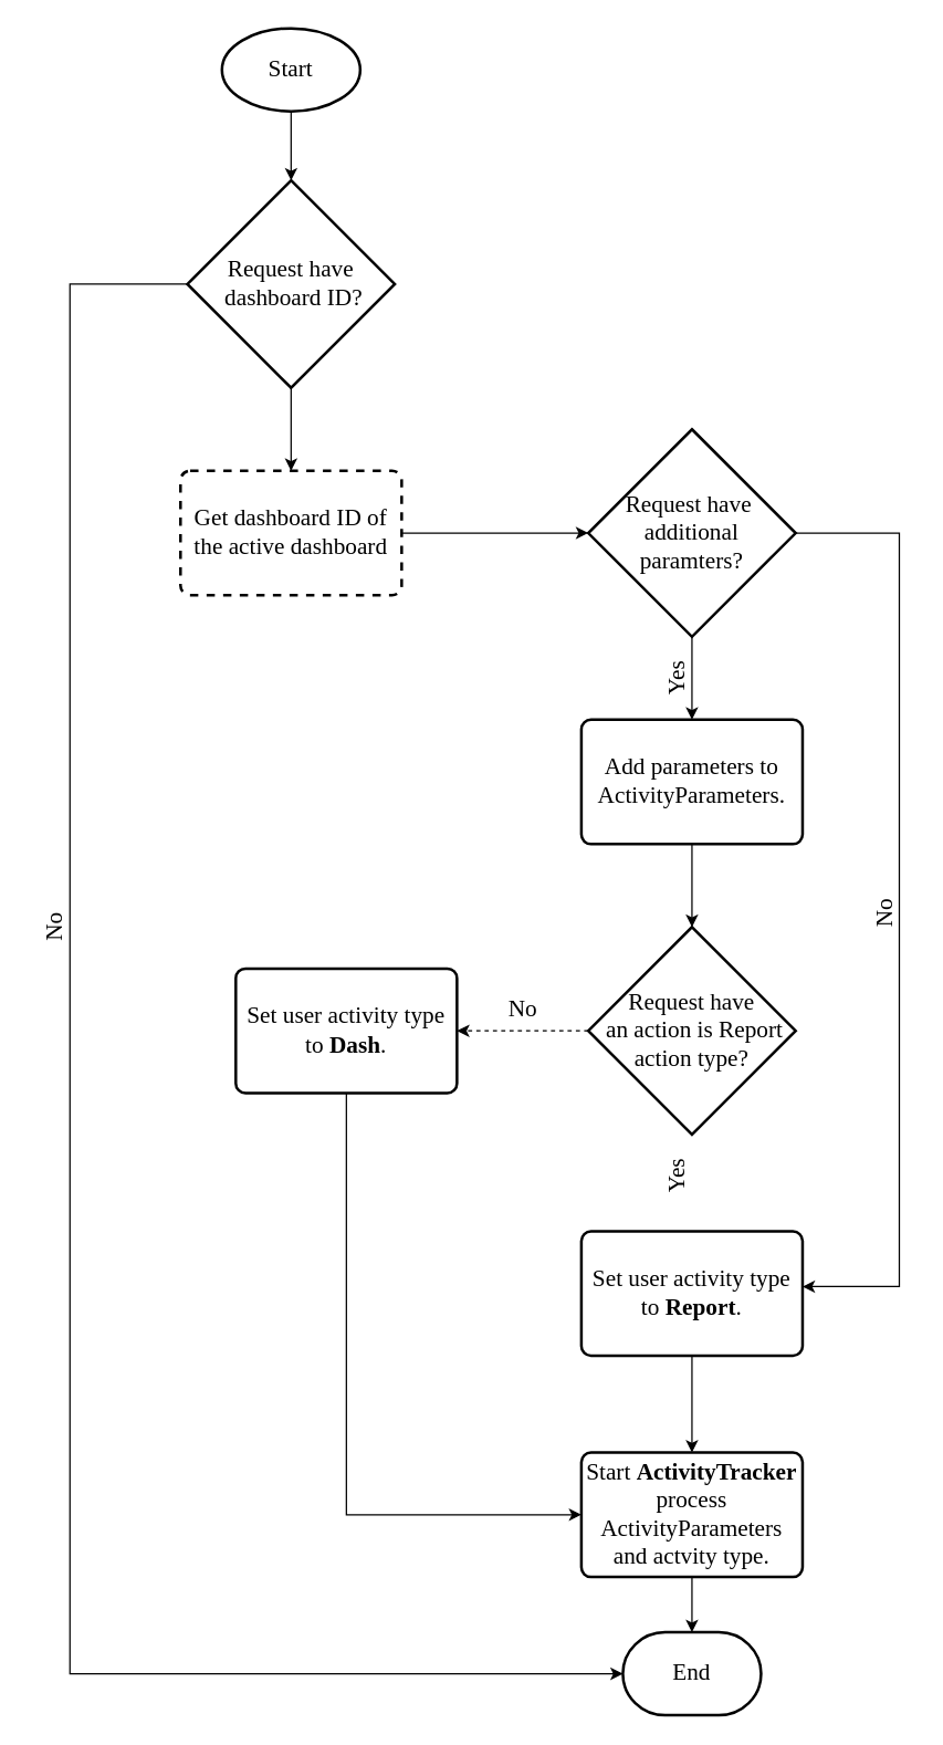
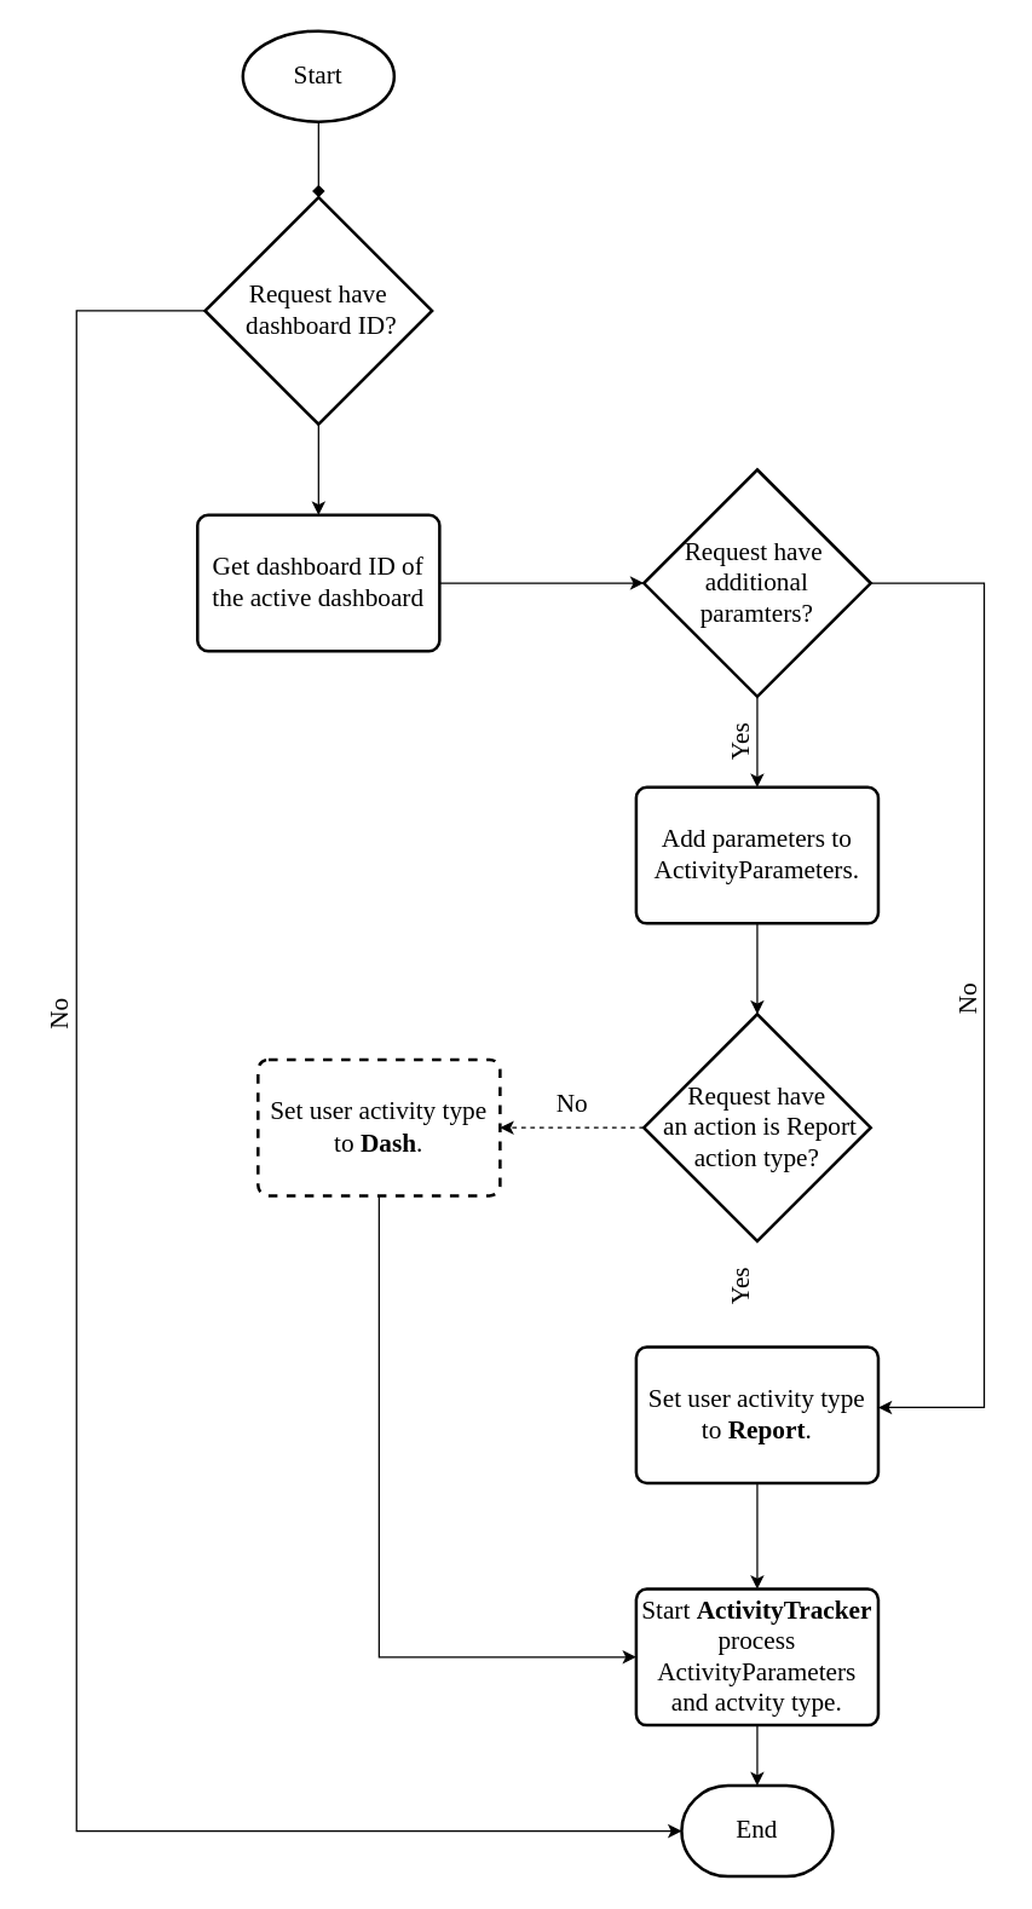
- <mxCell id="2" style="edgeStyle=orthogonalEdgeStyle;rounded=0;orthogonalLoop=1;jettySize=auto;html=1;exitX=0.5;exitY=1;exitDx=0;exitDy=0;exitPerimeter=0;entryX=0.5;entryY=0;entryDx=0;entryDy=0;entryPerimeter=0;fontFamily=Times New Roman;fontSize=17;" parent="1" source="3" target="17" edge="1"><mxGeometry relative="1" as="geometry" /></mxCell>
+ <mxCell id="2" style="edgeStyle=orthogonalEdgeStyle;rounded=0;orthogonalLoop=1;jettySize=auto;html=1;exitX=0.5;exitY=1;exitDx=0;exitDy=0;exitPerimeter=0;entryX=0.5;entryY=0;entryDx=0;entryDy=0;entryPerimeter=0;fontFamily=Times New Roman;fontSize=17;endArrow=diamond;" parent="1" source="3" target="17" edge="1"><mxGeometry relative="1" as="geometry" /></mxCell>
- <mxCell id="5" value="Get dashboard ID of the active dashboard" style="rounded=1;whiteSpace=wrap;html=1;absoluteArcSize=1;arcSize=14;strokeWidth=2;fontFamily=Times New Roman;fillColor=none;fontSize=17;dashed=1;" parent="1" vertex="1"><mxGeometry x="130" y="340" width="160" height="90" as="geometry" /></mxCell>
+ <mxCell id="5" value="Get dashboard ID of the active dashboard" style="rounded=1;whiteSpace=wrap;html=1;absoluteArcSize=1;arcSize=14;strokeWidth=2;fontFamily=Times New Roman;fillColor=none;fontSize=17;" parent="1" vertex="1"><mxGeometry x="130" y="340" width="160" height="90" as="geometry" /></mxCell>
- <mxCell id="23" value="Set user activity type to &lt;b style=&quot;font-size: 17px;&quot;&gt;Dash&lt;/b&gt;." style="rounded=1;whiteSpace=wrap;html=1;absoluteArcSize=1;arcSize=14;strokeWidth=2;fontFamily=Times New Roman;fillColor=none;fontSize=17;" parent="1" vertex="1"><mxGeometry x="170" y="700" width="160" height="90" as="geometry" /></mxCell>
+ <mxCell id="23" value="Set user activity type to &lt;b style=&quot;font-size: 17px;&quot;&gt;Dash&lt;/b&gt;." style="rounded=1;whiteSpace=wrap;html=1;absoluteArcSize=1;arcSize=14;strokeWidth=2;fontFamily=Times New Roman;fillColor=none;fontSize=17;dashed=1;" parent="1" vertex="1"><mxGeometry x="170" y="700" width="160" height="90" as="geometry" /></mxCell>
